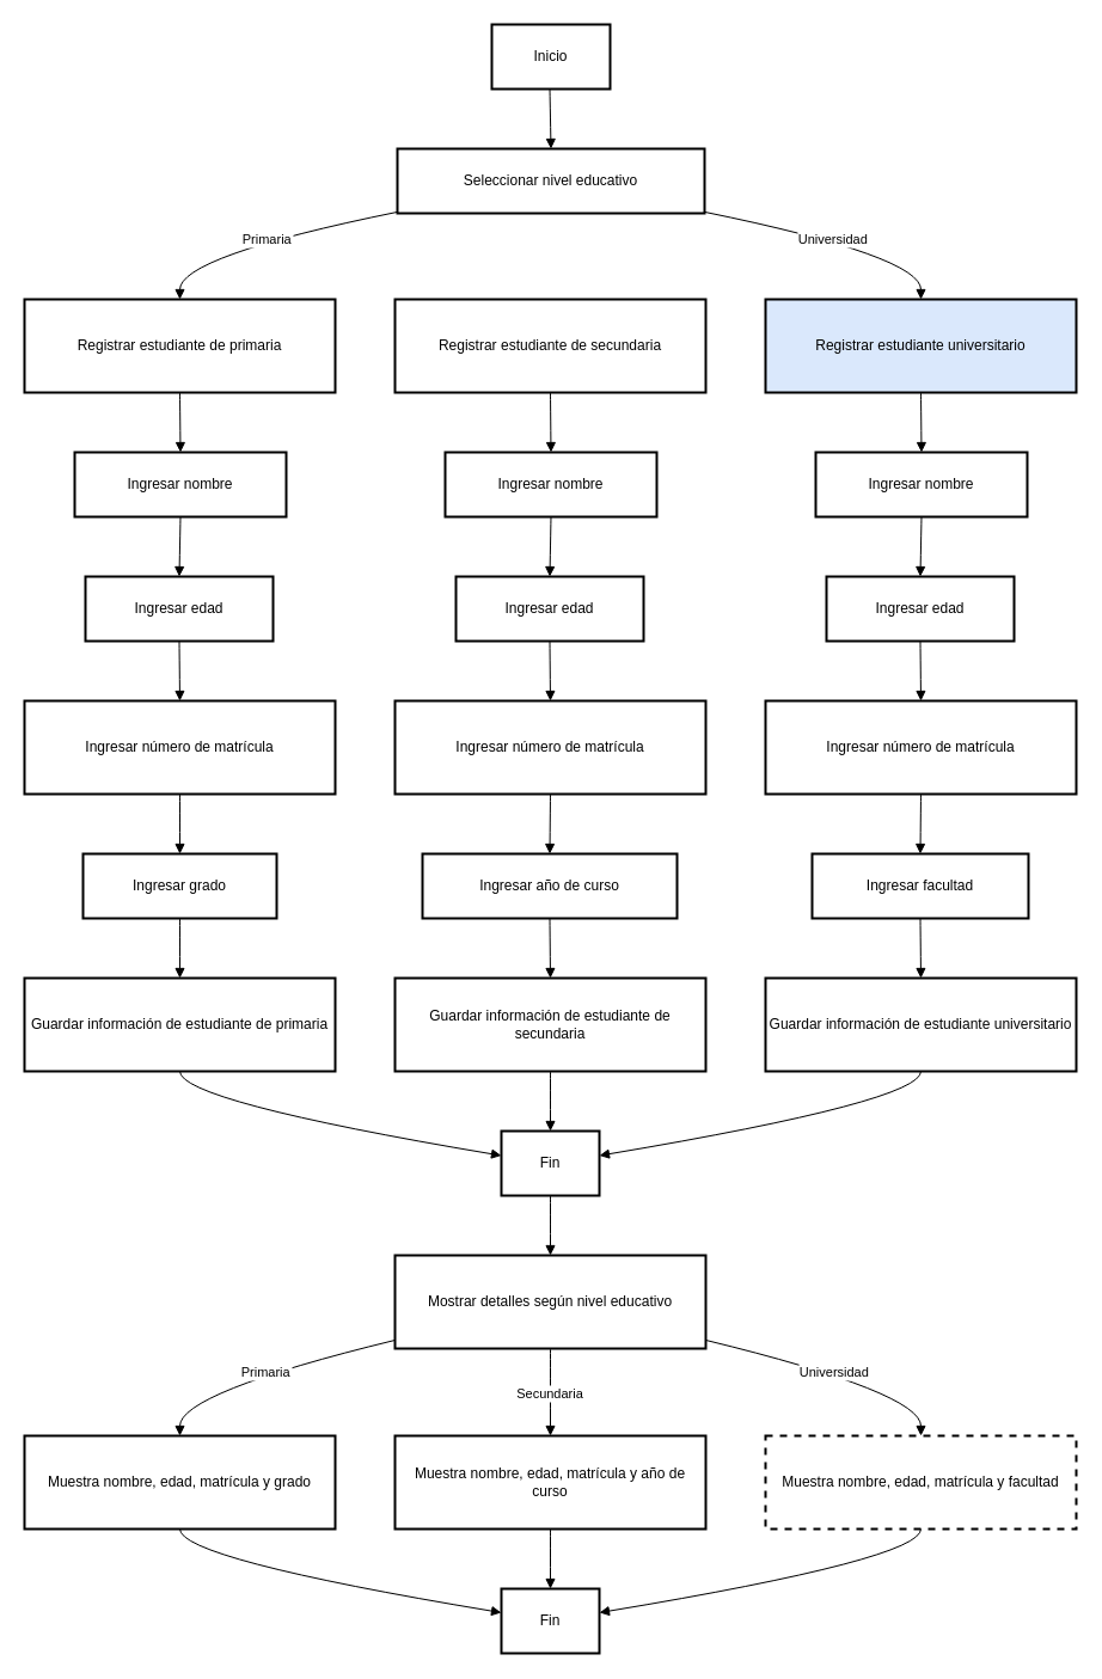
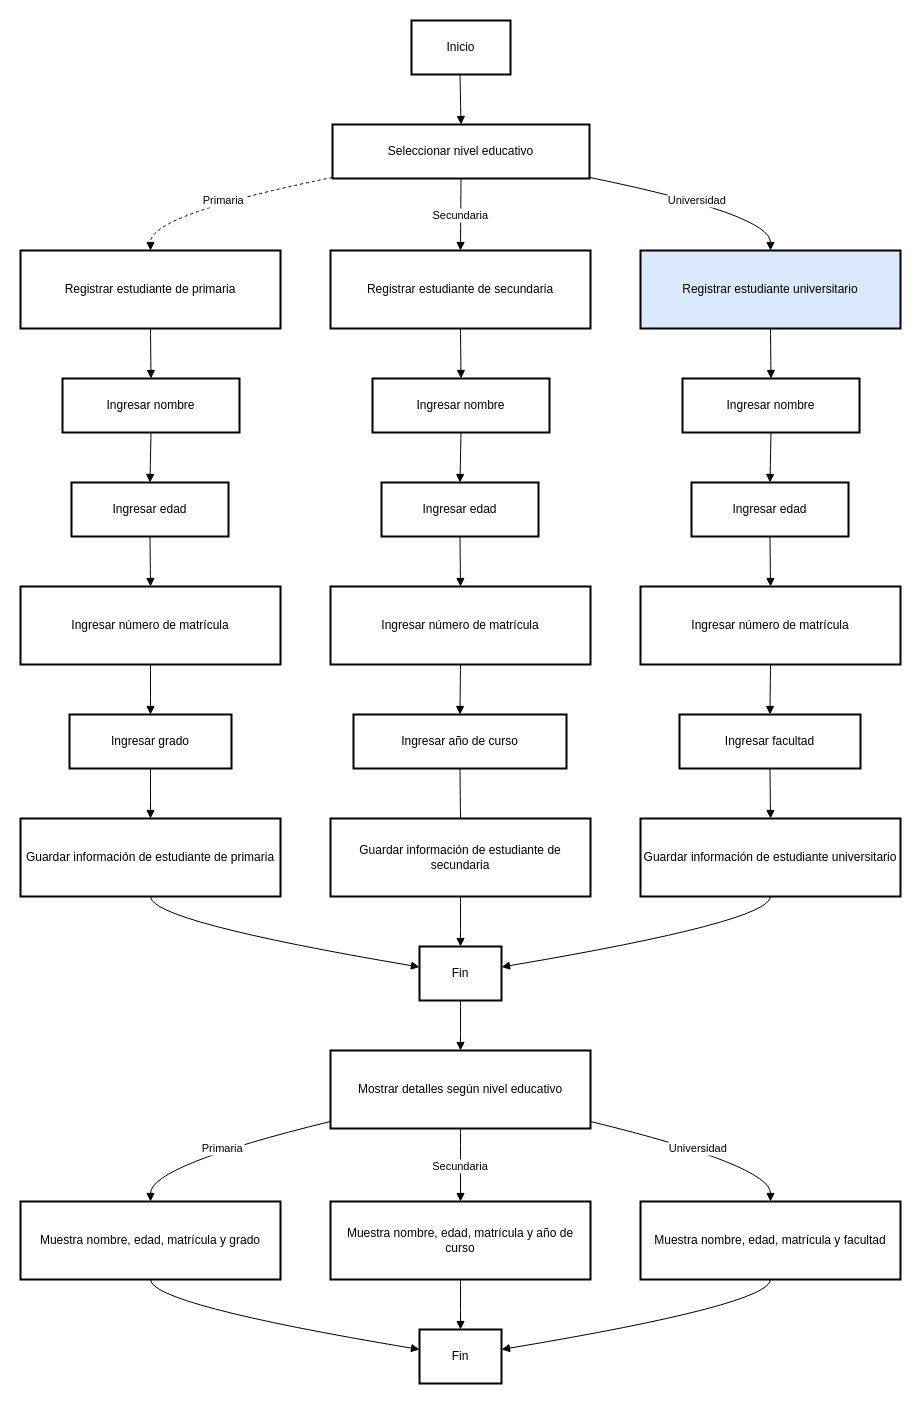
- <mxCell id="29" value="Primaria" style="curved=1;startArrow=none;endArrow=block;exitX=0;exitY=0.98;entryX=0.5;entryY=0.01;" parent="1" source="3" target="4" edge="1"><mxGeometry relative="1" as="geometry"><Array as="points"><mxPoint x="150" y="214" /></Array></mxGeometry></mxCell>
+ <mxCell id="29" value="Primaria" style="curved=1;startArrow=none;endArrow=block;exitX=0;exitY=0.98;entryX=0.5;entryY=0.01;dashed=1;" parent="1" source="3" target="4" edge="1"><mxGeometry relative="1" as="geometry"><Array as="points"><mxPoint x="150" y="214" /></Array></mxGeometry></mxCell>
+ <mxCell id="30" value="Secundaria" style="curved=1;startArrow=none;endArrow=block;exitX=0.5;exitY=1;entryX=0.5;entryY=0.01;" parent="1" source="3" target="5" edge="1"><mxGeometry relative="1" as="geometry"><Array as="points" /></mxGeometry></mxCell>
- <mxCell id="42" value="" style="curved=1;startArrow=none;endArrow=block;exitX=0.5;exitY=1.01;entryX=0.5;entryY=0.01;" parent="1" source="16" target="17" edge="1"><mxGeometry relative="1" as="geometry"><Array as="points" /></mxGeometry></mxCell>
+ <mxCell id="42" value="" style="curved=1;startArrow=none;endArrow=none;exitX=0.5;exitY=1.01;entryX=0.5;entryY=0.01;" parent="1" source="16" target="17" edge="1"><mxGeometry relative="1" as="geometry"><Array as="points" /></mxGeometry></mxCell>
- <mxCell id="26" value="Muestra nombre, edad, matrícula y facultad" style="whiteSpace=wrap;strokeWidth=2;dashed=1;" parent="1" vertex="1"><mxGeometry x="640" y="1201" width="260" height="78" as="geometry" /></mxCell>
+ <mxCell id="26" value="Muestra nombre, edad, matrícula y facultad" style="whiteSpace=wrap;strokeWidth=2;" parent="1" vertex="1"><mxGeometry x="640" y="1201" width="260" height="78" as="geometry" /></mxCell>
